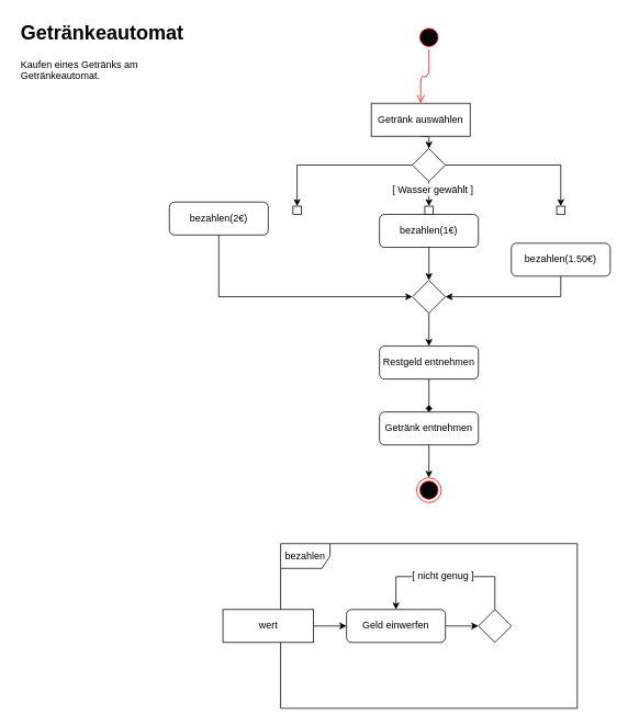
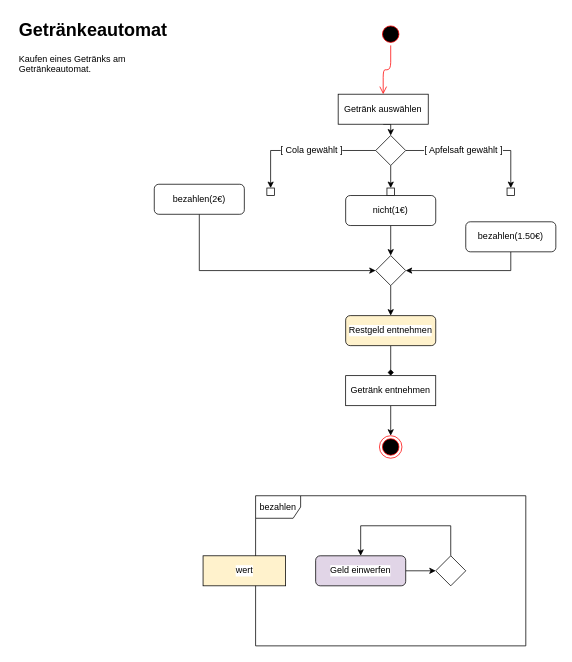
+ <mxCell id="22" value="[ Cola gewählt ]" style="text;html=1;strokeColor=none;fillColor=none;align=center;verticalAlign=middle;whiteSpace=wrap;rounded=0;labelBackgroundColor=#ffffff;" vertex="1" parent="1"><mxGeometry x="370" y="190" width="90" height="20" as="geometry" /></mxCell>
+ <mxCell id="23" value="[ Apfelsaft gewählt ]" style="text;html=1;strokeColor=none;fillColor=none;align=center;verticalAlign=middle;whiteSpace=wrap;rounded=0;labelBackgroundColor=#ffffff;" vertex="1" parent="1"><mxGeometry x="560" y="190" width="115" height="20" as="geometry" /></mxCell>
- <mxCell id="24" value="[ Wasser gewählt ]" style="text;html=1;strokeColor=none;fillColor=none;align=center;verticalAlign=middle;whiteSpace=wrap;rounded=0;labelBackgroundColor=#ffffff;" vertex="1" parent="1"><mxGeometry x="470" y="220" width="110" height="20" as="geometry" /></mxCell>
- <mxCell id="14" value="bezahlen(1€)" style="rounded=1;whiteSpace=wrap;html=1;" vertex="1" parent="1"><mxGeometry x="460" y="260" width="120" height="40" as="geometry" /></mxCell>
+ <mxCell id="14" value="nicht(1€)" style="rounded=1;whiteSpace=wrap;html=1;" vertex="1" parent="1"><mxGeometry x="460" y="260" width="120" height="40" as="geometry" /></mxCell>
- <mxCell id="28" value="Restgeld entnehmen" style="rounded=1;whiteSpace=wrap;html=1;labelBackgroundColor=#ffffff;strokeColor=#000000;" vertex="1" parent="1"><mxGeometry x="460" y="420" width="120" height="40" as="geometry" /></mxCell>
+ <mxCell id="28" value="Restgeld entnehmen" style="rounded=1;whiteSpace=wrap;html=1;labelBackgroundColor=#ffffff;strokeColor=#000000;fillColor=#fff2cc;" vertex="1" parent="1"><mxGeometry x="460" y="420" width="120" height="40" as="geometry" /></mxCell>
- <mxCell id="26" value="Getränk entnehmen" style="rounded=1;whiteSpace=wrap;html=1;labelBackgroundColor=#ffffff;strokeColor=#000000;" vertex="1" parent="1"><mxGeometry x="460" y="500" width="120" height="40" as="geometry" /></mxCell>
+ <mxCell id="26" value="Getränk entnehmen" style="whiteSpace=wrap;html=1;labelBackgroundColor=#ffffff;strokeColor=#000000;rounded=0;" vertex="1" parent="1"><mxGeometry x="460" y="500" width="120" height="40" as="geometry" /></mxCell>
- <mxCell id="37" value="[ nicht genug ]" style="text;html=1;strokeColor=none;fillColor=none;align=center;verticalAlign=middle;whiteSpace=wrap;rounded=0;labelBackgroundColor=#ffffff;" vertex="1" parent="1"><mxGeometry x="485" y="690" width="105" height="20" as="geometry" /></mxCell>
- <mxCell id="32" value="wert" style="html=1;labelBackgroundColor=#ffffff;strokeColor=#000000;" vertex="1" parent="1"><mxGeometry x="270" y="740" width="110" height="40" as="geometry" /></mxCell>
+ <mxCell id="32" value="wert" style="html=1;labelBackgroundColor=#ffffff;strokeColor=#000000;fillColor=#fff2cc;" vertex="1" parent="1"><mxGeometry x="270" y="740" width="110" height="40" as="geometry" /></mxCell>
- <mxCell id="31" style="edgeStyle=orthogonalEdgeStyle;rounded=0;orthogonalLoop=1;jettySize=auto;html=1;exitX=1;exitY=0.5;exitDx=0;exitDy=0;entryX=0;entryY=0.5;entryDx=0;entryDy=0;" edge="1" parent="1" source="32" target="34"><mxGeometry relative="1" as="geometry" /></mxCell>
- <mxCell id="34" value="Geld einwerfen" style="rounded=1;whiteSpace=wrap;html=1;labelBackgroundColor=#ffffff;strokeColor=#000000;" vertex="1" parent="1"><mxGeometry x="420" y="740" width="120" height="40" as="geometry" /></mxCell>
+ <mxCell id="34" value="Geld einwerfen" style="rounded=1;whiteSpace=wrap;html=1;labelBackgroundColor=#ffffff;strokeColor=#000000;fillColor=#e1d5e7;" vertex="1" parent="1"><mxGeometry x="420" y="740" width="120" height="40" as="geometry" /></mxCell>
